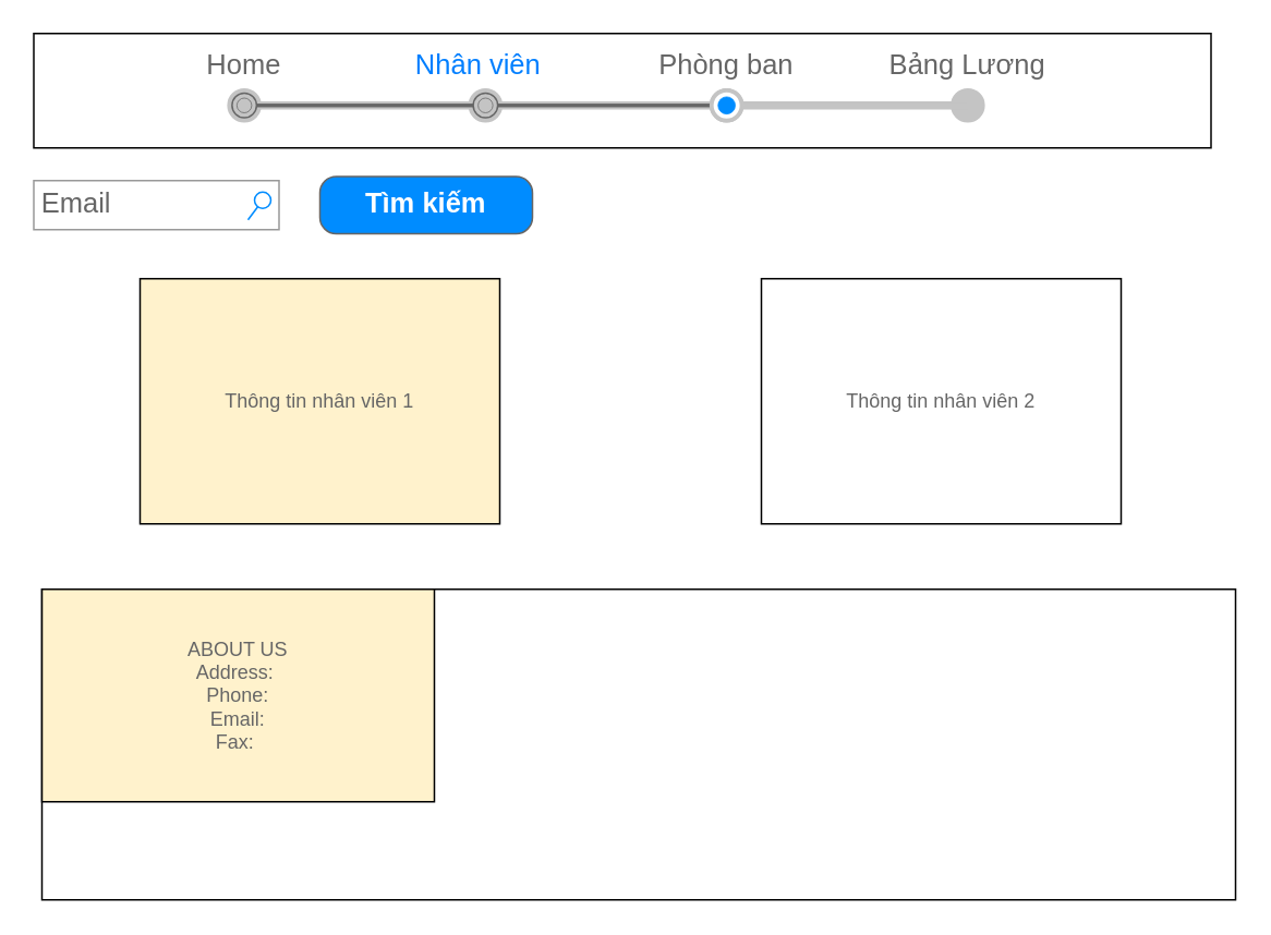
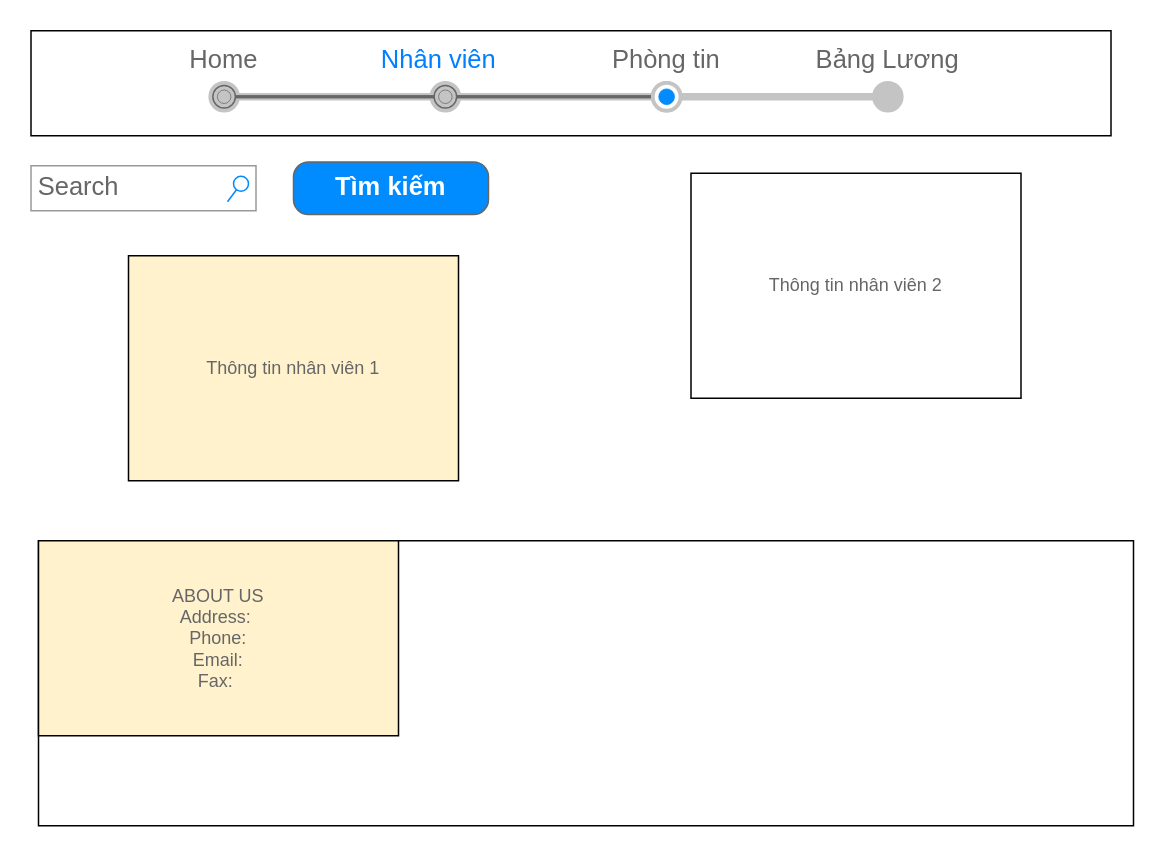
- <mxCell id="5" value="&lt;table border=&quot;0&quot; cellpadding=&quot;0&quot; cellspacing=&quot;0&quot; width=&quot;100%&quot; style=&quot;font-size: 1em&quot;&gt;&lt;tbody&gt;&lt;tr&gt;&lt;td width=&quot;25%&quot;&gt;Home&lt;/td&gt;&lt;td width=&quot;25%&quot;&gt;&lt;font color=&quot;#007fff&quot;&gt;&amp;nbsp; &amp;nbsp;Nhân viên&lt;span style=&quot;white-space: pre&quot;&gt;&#09;&lt;/span&gt;&lt;/font&gt;&lt;/td&gt;&lt;td width=&quot;25%&quot;&gt;Phòng ban&lt;/td&gt;&lt;td width=&quot;25%&quot;&gt;Bảng Lương&lt;/td&gt;&lt;/tr&gt;&lt;/tbody&gt;&lt;/table&gt;" style="strokeWidth=1;shadow=0;dashed=0;align=center;html=1;shape=mxgraph.mockup.navigation.stepBar;strokeColor=#c4c4c4;textColor=#666666;textColor2=#008cff;mainText=,,+,;textSize=17;fillColor=#666666;overflow=fill;fontSize=17;fontColor=#666666;" vertex="1" parent="1"><mxGeometry x="75" y="30" width="590" height="50" as="geometry" /></mxCell>
+ <mxCell id="5" value="&lt;table border=&quot;0&quot; cellpadding=&quot;0&quot; cellspacing=&quot;0&quot; width=&quot;100%&quot; style=&quot;font-size: 1em&quot;&gt;&lt;tbody&gt;&lt;tr&gt;&lt;td width=&quot;25%&quot;&gt;Home&lt;/td&gt;&lt;td width=&quot;25%&quot;&gt;&lt;font color=&quot;#007fff&quot;&gt;&amp;nbsp; &amp;nbsp;Nhân viên&lt;span style=&quot;white-space: pre&quot;&gt;&#09;&lt;/span&gt;&lt;/font&gt;&lt;/td&gt;&lt;td width=&quot;25%&quot;&gt;Phòng tin&lt;/td&gt;&lt;td width=&quot;25%&quot;&gt;Bảng Lương&lt;/td&gt;&lt;/tr&gt;&lt;/tbody&gt;&lt;/table&gt;" style="strokeWidth=1;shadow=0;dashed=0;align=center;html=1;shape=mxgraph.mockup.navigation.stepBar;strokeColor=#c4c4c4;textColor=#666666;textColor2=#008cff;mainText=,,+,;textSize=17;fillColor=#666666;overflow=fill;fontSize=17;fontColor=#666666;" vertex="1" parent="1"><mxGeometry x="75" y="30" width="590" height="50" as="geometry" /></mxCell>
- <mxCell id="4" value="Email" style="strokeWidth=1;shadow=0;dashed=0;align=center;html=1;shape=mxgraph.mockup.forms.searchBox;strokeColor=#999999;mainText=;strokeColor2=#008cff;fontColor=#666666;fontSize=17;align=left;spacingLeft=3;" vertex="1" parent="1"><mxGeometry x="20" y="110" width="150" height="30" as="geometry" /></mxCell>
+ <mxCell id="4" value="Search" style="strokeWidth=1;shadow=0;dashed=0;align=center;html=1;shape=mxgraph.mockup.forms.searchBox;strokeColor=#999999;mainText=;strokeColor2=#008cff;fontColor=#666666;fontSize=17;align=left;spacingLeft=3;" vertex="1" parent="1"><mxGeometry x="20" y="110" width="150" height="30" as="geometry" /></mxCell>
- <mxCell id="7" value="Thông tin nhân viên 2" style="rounded=0;whiteSpace=wrap;html=1;fontColor=#666666;" vertex="1" parent="1"><mxGeometry x="465" y="170" width="220" height="150" as="geometry" /></mxCell>
+ <mxCell id="7" value="Thông tin nhân viên 2" style="rounded=0;whiteSpace=wrap;html=1;fontColor=#666666;" vertex="1" parent="1"><mxGeometry x="460" y="115" width="220" height="150" as="geometry" /></mxCell>
